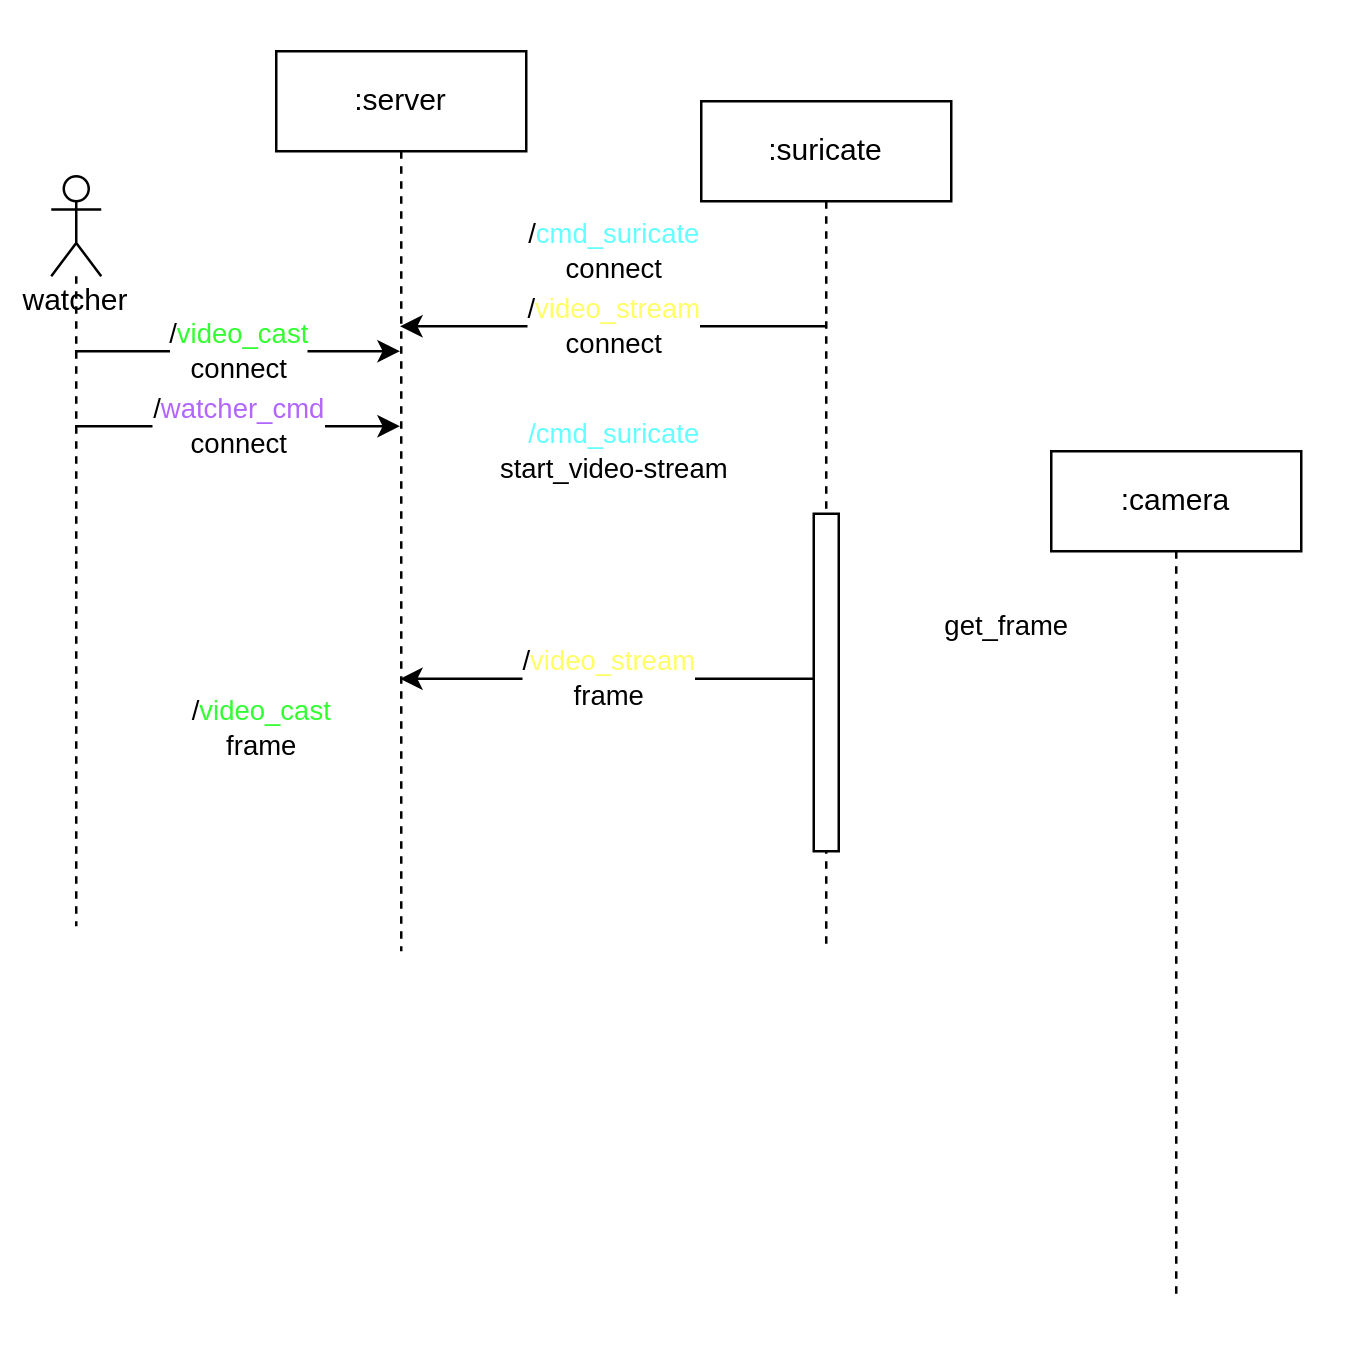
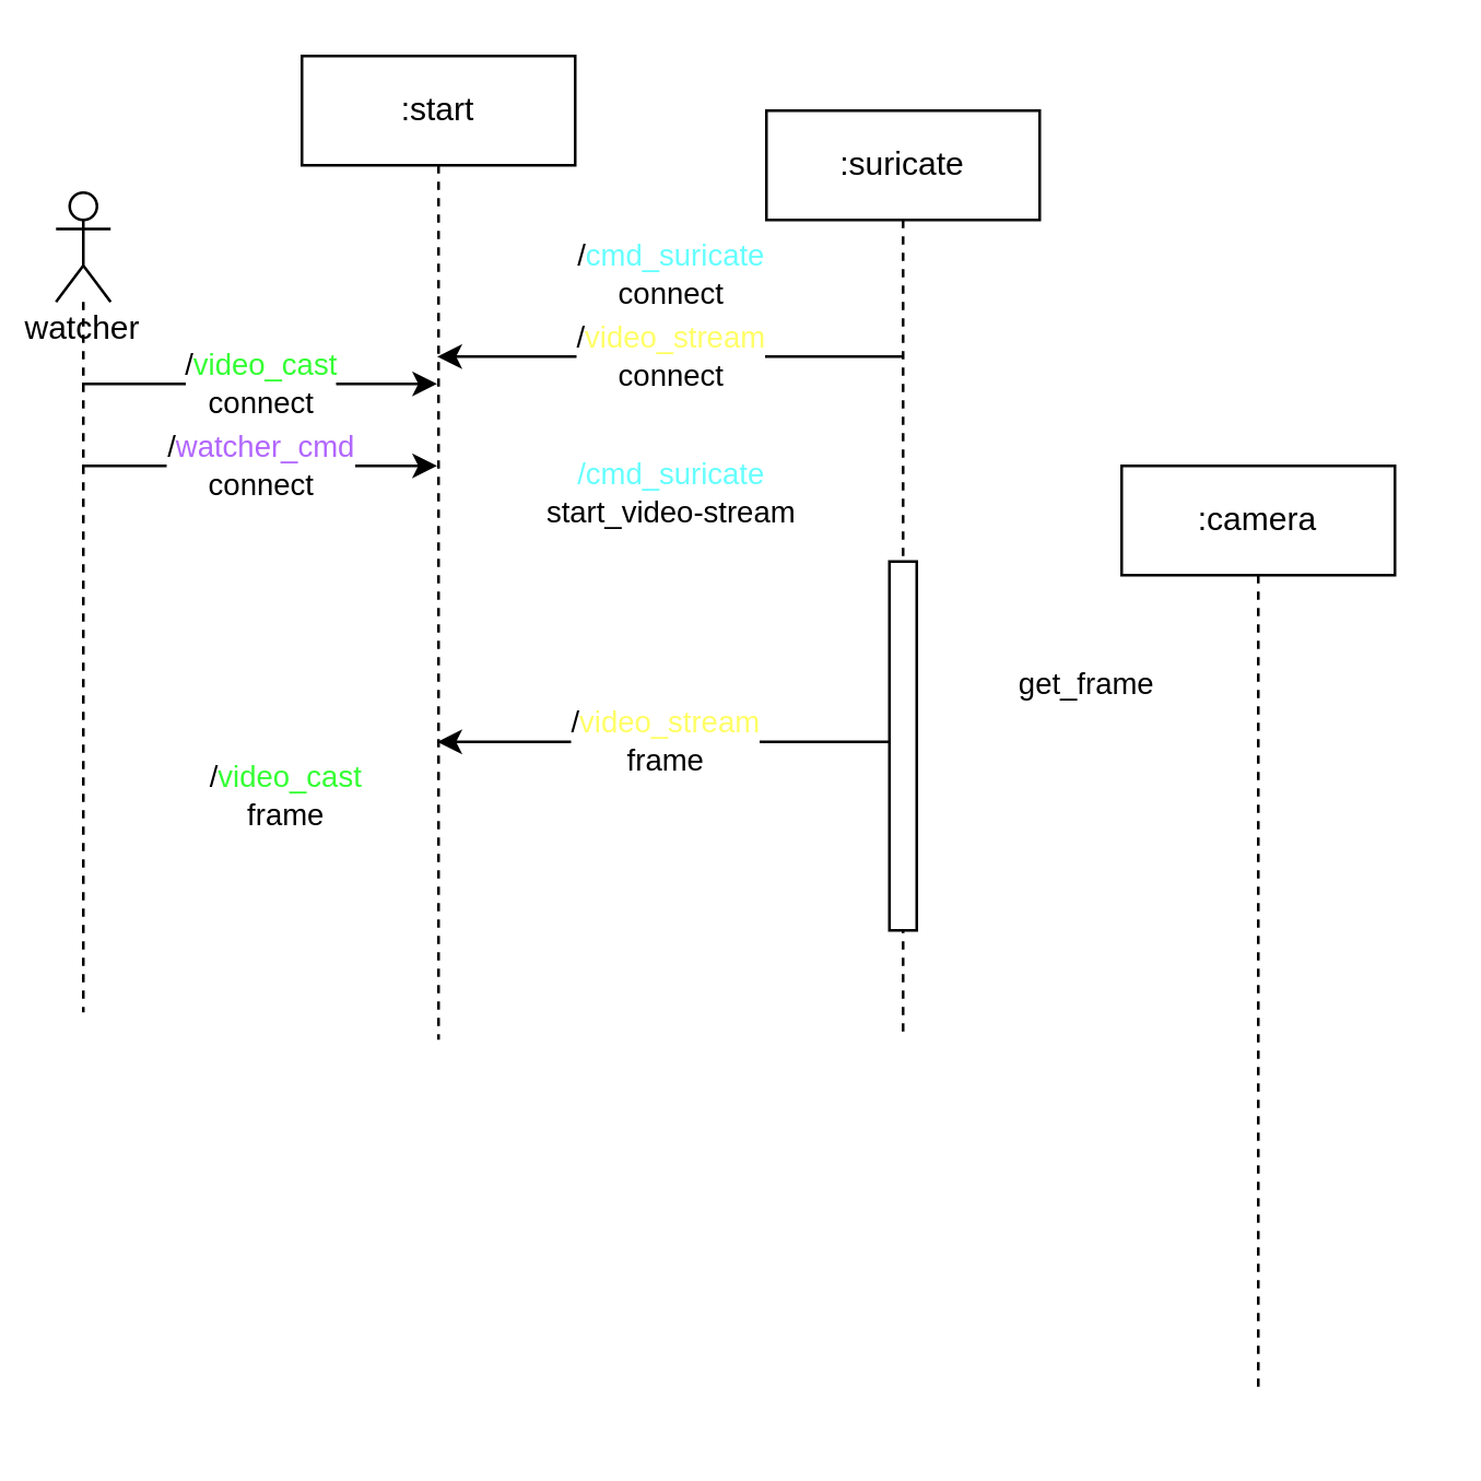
- <mxCell id="5" value=":server" style="shape=umlLifeline;perimeter=lifelinePerimeter;whiteSpace=wrap;html=1;container=1;collapsible=0;recursiveResize=0;outlineConnect=0;" parent="1" vertex="1"><mxGeometry x="110" y="20" width="100" height="360" as="geometry" /></mxCell>
+ <mxCell id="5" value=":start" style="shape=umlLifeline;perimeter=lifelinePerimeter;whiteSpace=wrap;html=1;container=1;collapsible=0;recursiveResize=0;outlineConnect=0;" parent="1" vertex="1"><mxGeometry x="110" y="20" width="100" height="360" as="geometry" /></mxCell>
- <mxCell id="16" value=":camera" style="shape=umlLifeline;perimeter=lifelinePerimeter;whiteSpace=wrap;html=1;container=1;collapsible=0;recursiveResize=0;outlineConnect=0;" parent="1" vertex="1"><mxGeometry x="420" y="180" width="100" height="340" as="geometry" /></mxCell>
+ <mxCell id="16" value=":camera" style="shape=umlLifeline;perimeter=lifelinePerimeter;whiteSpace=wrap;html=1;container=1;collapsible=0;recursiveResize=0;outlineConnect=0;" parent="1" vertex="1"><mxGeometry x="410" y="170" width="100" height="340" as="geometry" /></mxCell>
